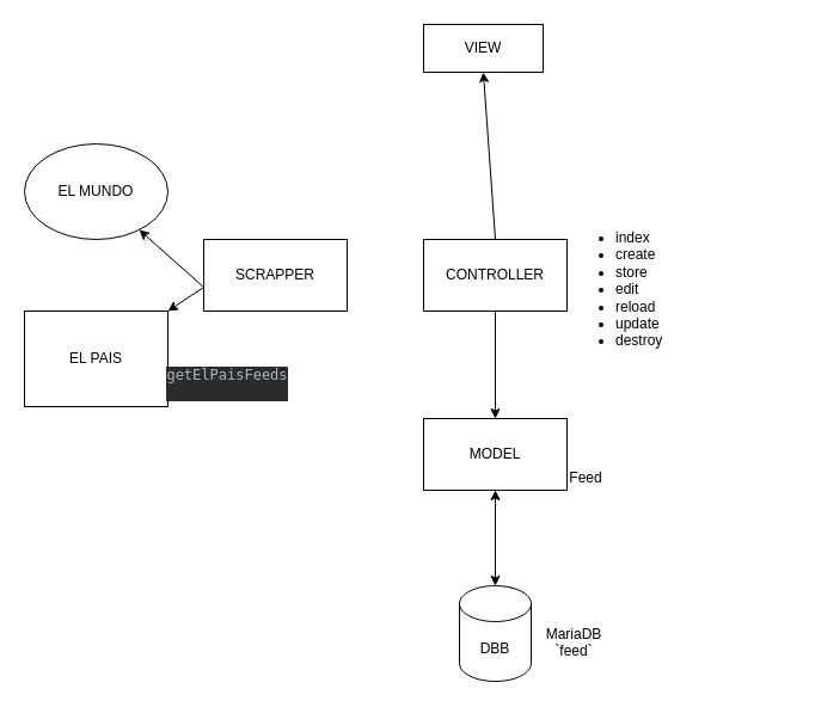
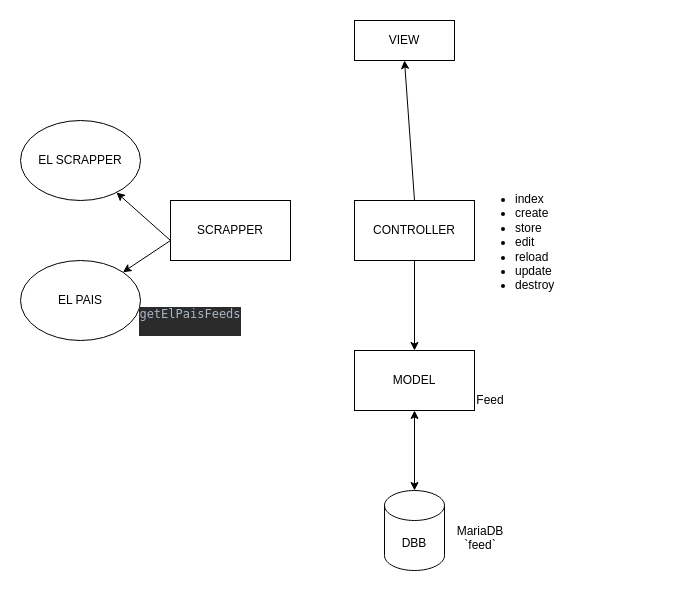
- <mxCell id="10" value="EL MUNDO" style="ellipse;whiteSpace=wrap;html=1;" vertex="1" parent="1"><mxGeometry x="20" y="120" width="120" height="80" as="geometry" /></mxCell>
+ <mxCell id="10" value="EL SCRAPPER" style="ellipse;whiteSpace=wrap;html=1;" vertex="1" parent="1"><mxGeometry x="20" y="120" width="120" height="80" as="geometry" /></mxCell>
- <mxCell id="11" value="EL PAIS" style="whiteSpace=wrap;html=1;rounded=0;" vertex="1" parent="1"><mxGeometry x="20" y="260" width="120" height="80" as="geometry" /></mxCell>
+ <mxCell id="11" value="EL PAIS" style="ellipse;whiteSpace=wrap;html=1;" vertex="1" parent="1"><mxGeometry x="20" y="260" width="120" height="80" as="geometry" /></mxCell>
